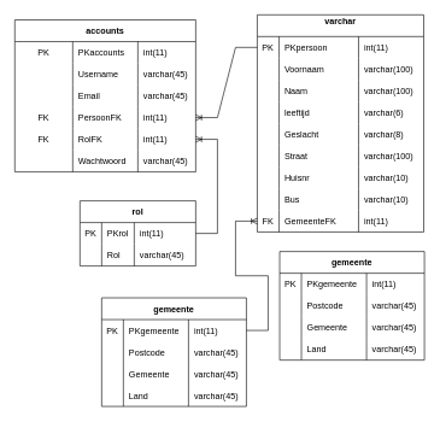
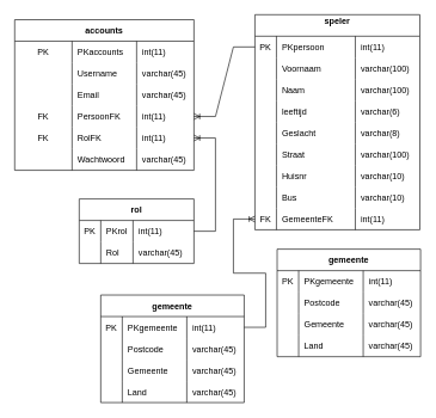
- <mxCell id="44" value="varchar&#10;" style="shape=table;startSize=30;container=1;collapsible=1;childLayout=tableLayout;fixedRows=1;rowLines=0;fontStyle=1;align=center;resizeLast=1;rounded=0;" parent="1" vertex="1"><mxGeometry x="355" y="20" width="230" height="300" as="geometry" /></mxCell>
+ <mxCell id="44" value="speler&#10;" style="shape=table;startSize=30;container=1;collapsible=1;childLayout=tableLayout;fixedRows=1;rowLines=0;fontStyle=1;align=center;resizeLast=1;rounded=0;" parent="1" vertex="1"><mxGeometry x="355" y="20" width="230" height="300" as="geometry" /></mxCell>
